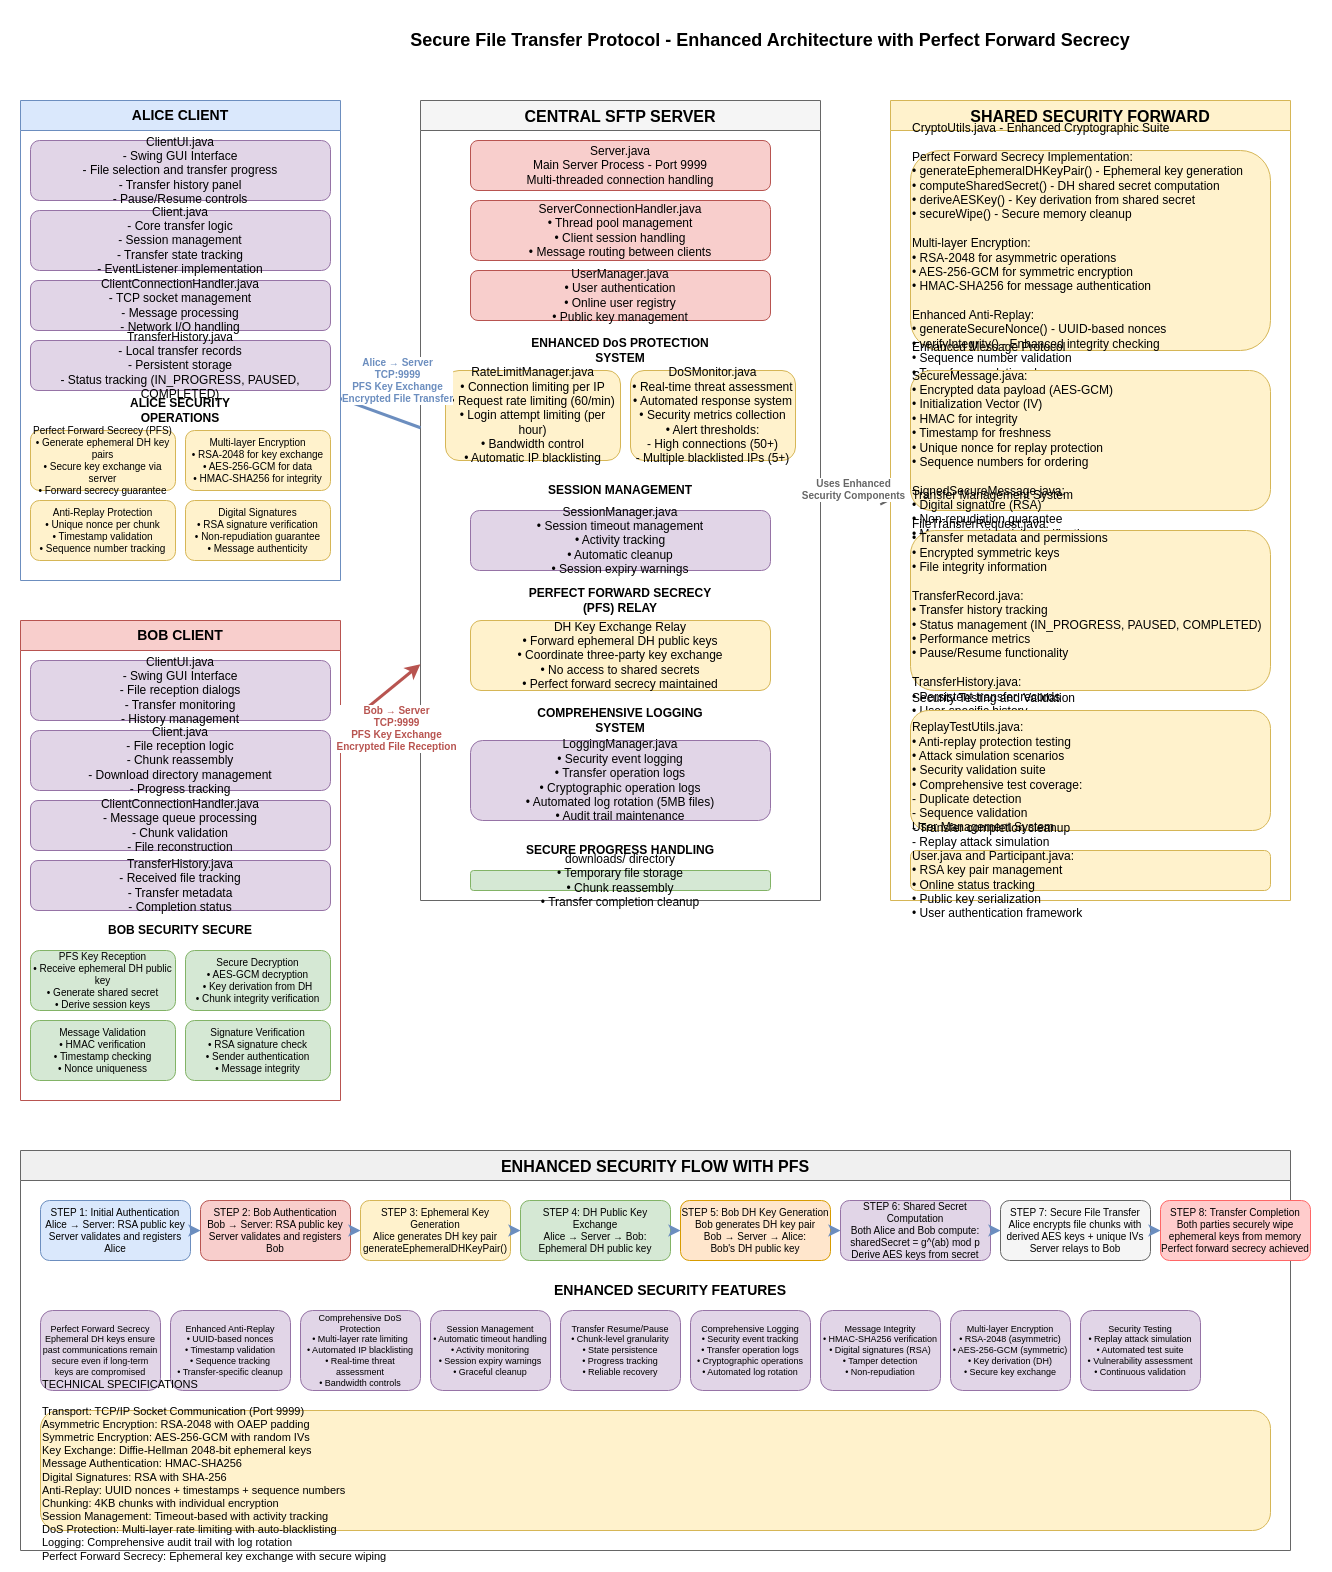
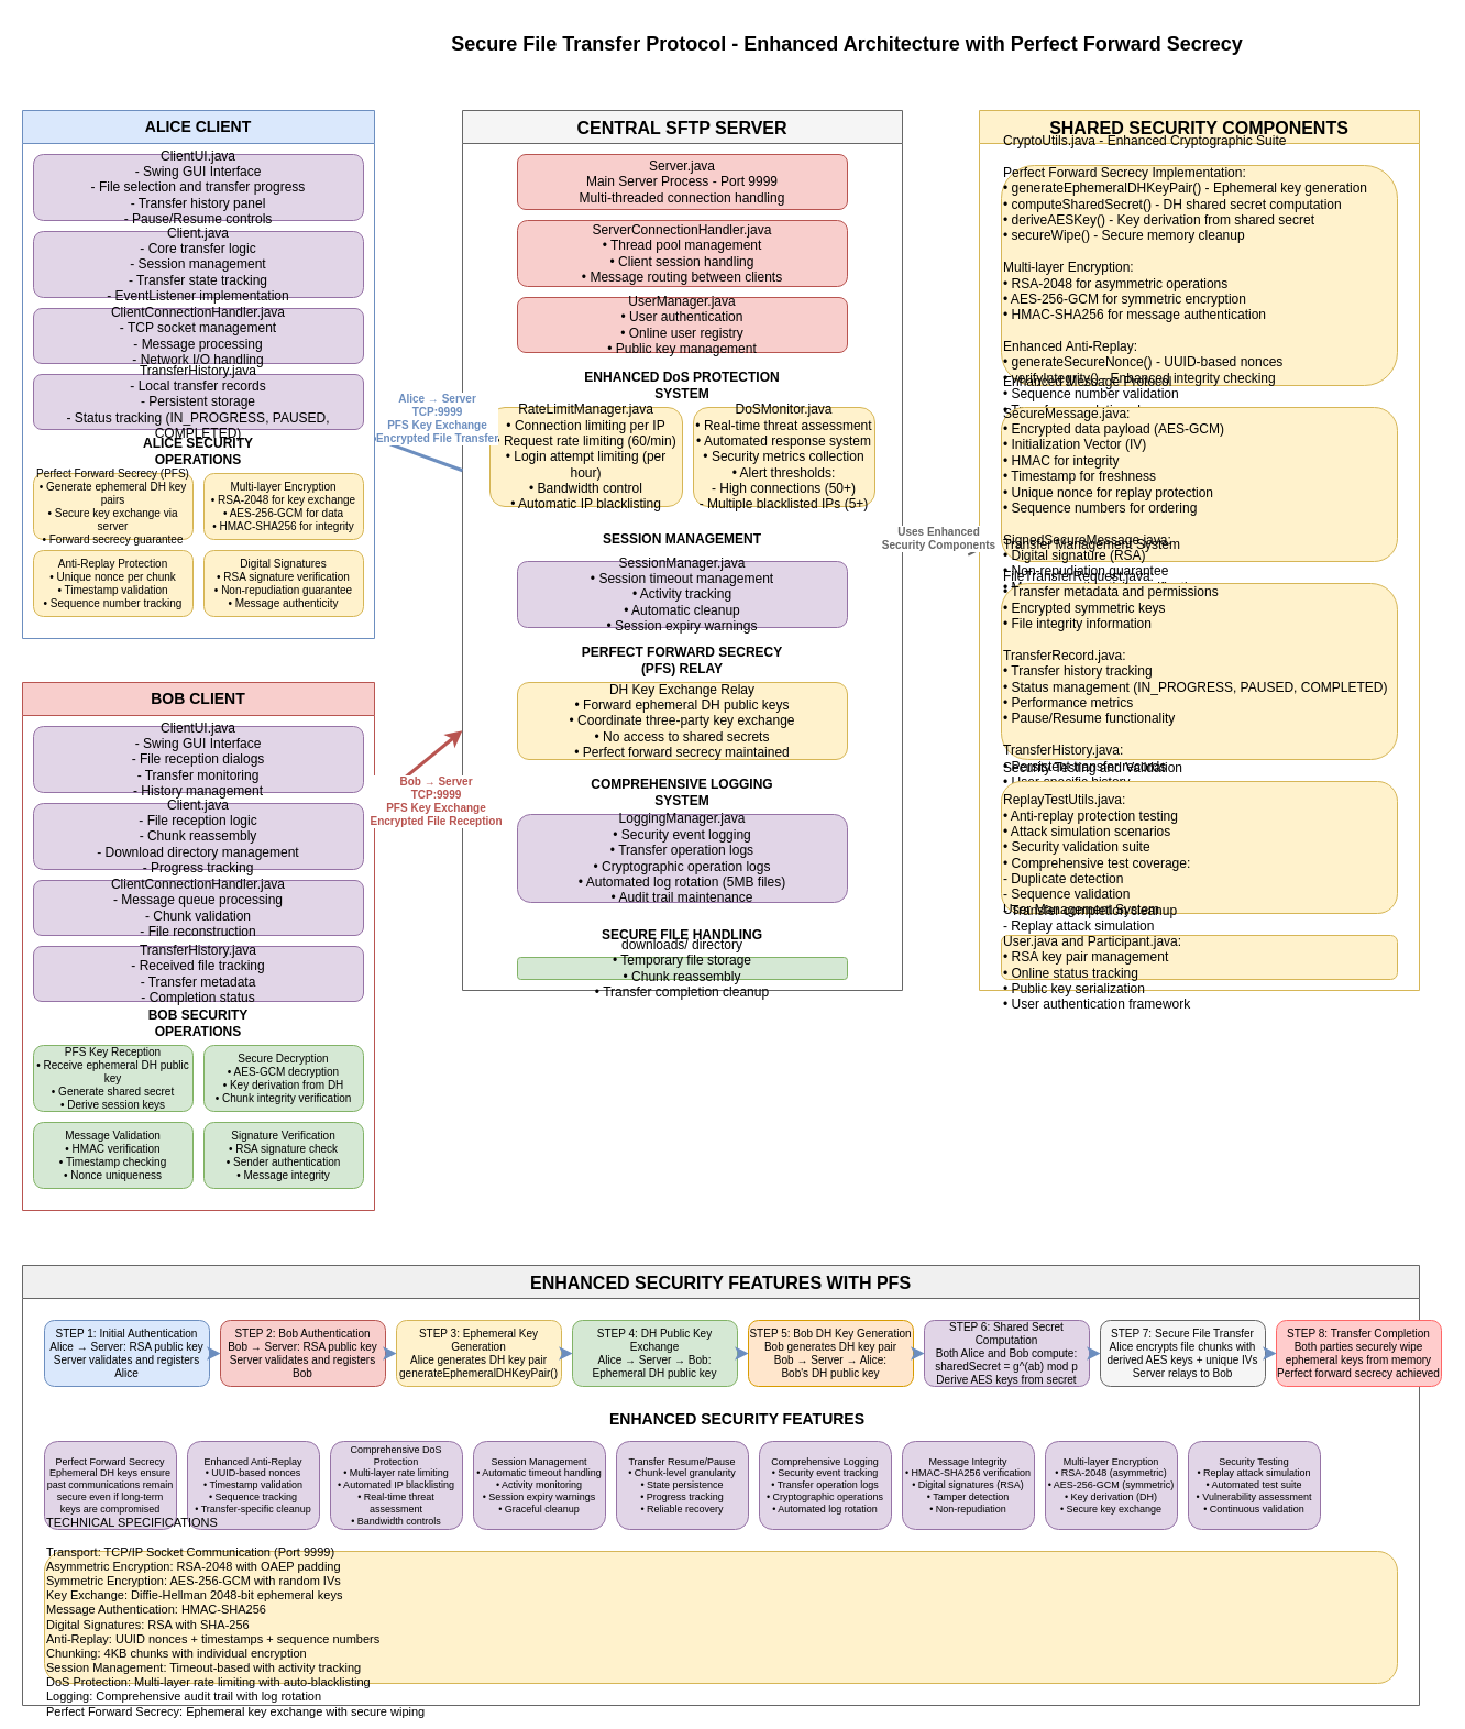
- <mxCell id="38" value="SHARED SECURITY FORWARD" style="swimlane;fontStyle=1;align=center;verticalAlign=top;childLayout=stackLayout;horizontal=1;startSize=30;horizontalStack=0;resizeParent=1;resizeParentMax=0;resizeLast=0;collapsible=0;marginBottom=0;fillColor=#fff2cc;strokeColor=#d6b656;fontSize=16" parent="1" vertex="1"><mxGeometry x="890" y="100" width="400" height="800" as="geometry" /></mxCell>
+ <mxCell id="38" value="SHARED SECURITY COMPONENTS" style="swimlane;fontStyle=1;align=center;verticalAlign=top;childLayout=stackLayout;horizontal=1;startSize=30;horizontalStack=0;resizeParent=1;resizeParentMax=0;resizeLast=0;collapsible=0;marginBottom=0;fillColor=#fff2cc;strokeColor=#d6b656;fontSize=16" parent="1" vertex="1"><mxGeometry x="890" y="100" width="400" height="800" as="geometry" /></mxCell>
- <mxCell id="36" value="SECURE PROGRESS HANDLING" style="text;html=1;strokeColor=none;fillColor=none;align=center;verticalAlign=middle;whiteSpace=wrap;rounded=0;fontSize=12;fontStyle=1" parent="23" vertex="1"><mxGeometry x="100" y="740" width="200" height="20" as="geometry" /></mxCell>
+ <mxCell id="36" value="SECURE FILE HANDLING" style="text;html=1;strokeColor=none;fillColor=none;align=center;verticalAlign=middle;whiteSpace=wrap;rounded=0;fontSize=12;fontStyle=1" parent="23" vertex="1"><mxGeometry x="100" y="740" width="200" height="20" as="geometry" /></mxCell>
- <mxCell id="18" value="BOB SECURITY SECURE" style="text;html=1;strokeColor=none;fillColor=none;align=center;verticalAlign=middle;whiteSpace=wrap;rounded=0;fontSize=12;fontStyle=1" parent="13" vertex="1"><mxGeometry x="85" y="300" width="150" height="20" as="geometry" /></mxCell>
+ <mxCell id="18" value="BOB SECURITY OPERATIONS" style="text;html=1;strokeColor=none;fillColor=none;align=center;verticalAlign=middle;whiteSpace=wrap;rounded=0;fontSize=12;fontStyle=1" parent="13" vertex="1"><mxGeometry x="85" y="300" width="150" height="20" as="geometry" /></mxCell>
- <mxCell id="44" value="ENHANCED SECURITY FLOW WITH PFS" style="swimlane;fontStyle=1;align=center;verticalAlign=top;childLayout=stackLayout;horizontal=1;startSize=30;horizontalStack=0;resizeParent=1;resizeParentMax=0;resizeLast=0;collapsible=0;marginBottom=0;fillColor=#f0f0f0;strokeColor=#666666;fontSize=16" parent="1" vertex="1"><mxGeometry x="20" y="1150" width="1270" height="400" as="geometry" /></mxCell>
+ <mxCell id="44" value="ENHANCED SECURITY FEATURES WITH PFS" style="swimlane;fontStyle=1;align=center;verticalAlign=top;childLayout=stackLayout;horizontal=1;startSize=30;horizontalStack=0;resizeParent=1;resizeParentMax=0;resizeLast=0;collapsible=0;marginBottom=0;fillColor=#f0f0f0;strokeColor=#666666;fontSize=16" parent="1" vertex="1"><mxGeometry x="20" y="1150" width="1270" height="400" as="geometry" /></mxCell>
